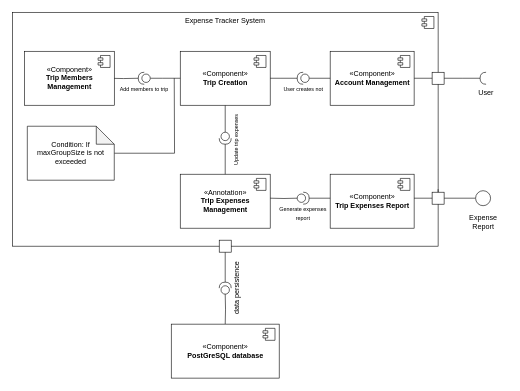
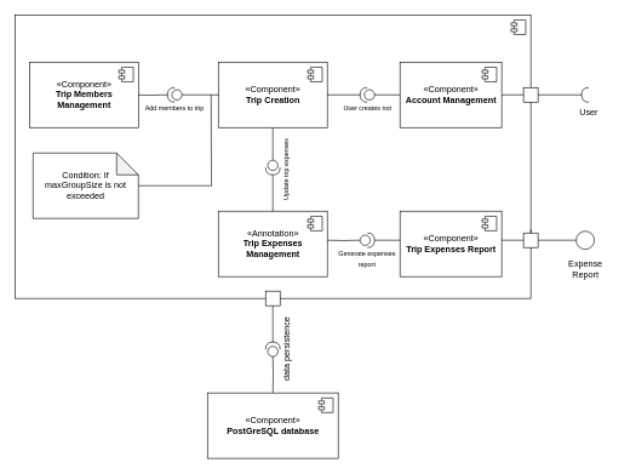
- <mxCell id="9" value="Expense Tracker System" style="text;html=1;strokeColor=none;fillColor=none;align=center;verticalAlign=middle;whiteSpace=wrap;rounded=0;" vertex="1" parent="1"><mxGeometry x="300" y="20" width="150" height="30" as="geometry" /></mxCell>
